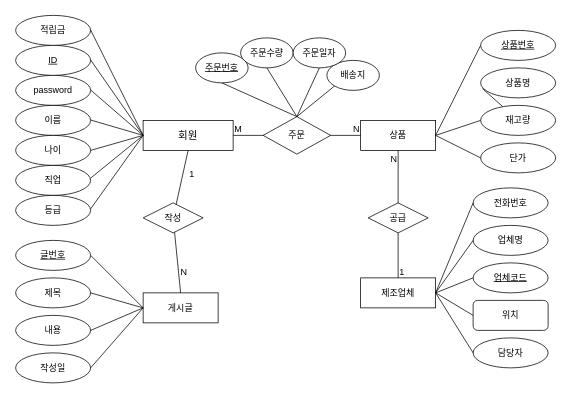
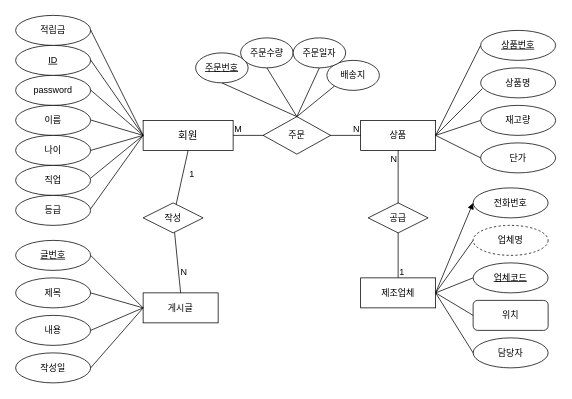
- <mxCell id="23" value="" style="endArrow=none;html=1;rounded=0;exitX=0.024;exitY=0.69;exitDx=0;exitDy=0;exitPerimeter=0;" parent="1" source="20" target="19" edge="1"><mxGeometry relative="1" as="geometry"><mxPoint x="510" y="240" as="sourcePoint" /><mxPoint x="510" y="170" as="targetPoint" /></mxGeometry></mxCell>
+ <mxCell id="23" value="" style="endArrow=none;html=1;rounded=0;entryX=1;entryY=0.5;entryDx=0;entryDy=0;exitX=0.024;exitY=0.69;exitDx=0;exitDy=0;exitPerimeter=0;" parent="1" source="20" target="17" edge="1"><mxGeometry relative="1" as="geometry"><mxPoint x="510" y="240" as="sourcePoint" /><mxPoint x="510" y="170" as="targetPoint" /></mxGeometry></mxCell>
- <mxCell id="31" value="" style="endArrow=none;html=1;rounded=0;entryX=0;entryY=0.5;entryDx=0;entryDy=0;exitX=1;exitY=0.5;exitDx=0;exitDy=0;" parent="1" source="25" target="28" edge="1"><mxGeometry relative="1" as="geometry"><mxPoint x="410" y="340" as="sourcePoint" /><mxPoint x="570" y="340" as="targetPoint" /></mxGeometry></mxCell>
+ <mxCell id="31" value="" style="endArrow=block;html=1;rounded=0;entryX=0;entryY=0.5;entryDx=0;entryDy=0;exitX=1;exitY=0.5;exitDx=0;exitDy=0;" parent="1" source="25" target="28" edge="1"><mxGeometry relative="1" as="geometry"><mxPoint x="410" y="340" as="sourcePoint" /><mxPoint x="570" y="340" as="targetPoint" /></mxGeometry></mxCell>
- <mxCell id="29" value="업체명" style="ellipse;whiteSpace=wrap;html=1;align=center;" parent="1" vertex="1"><mxGeometry x="630" y="300" width="100" height="40" as="geometry" /></mxCell>
+ <mxCell id="29" value="업체명" style="ellipse;whiteSpace=wrap;html=1;align=center;dashed=1;" parent="1" vertex="1"><mxGeometry x="630" y="300" width="100" height="40" as="geometry" /></mxCell>
